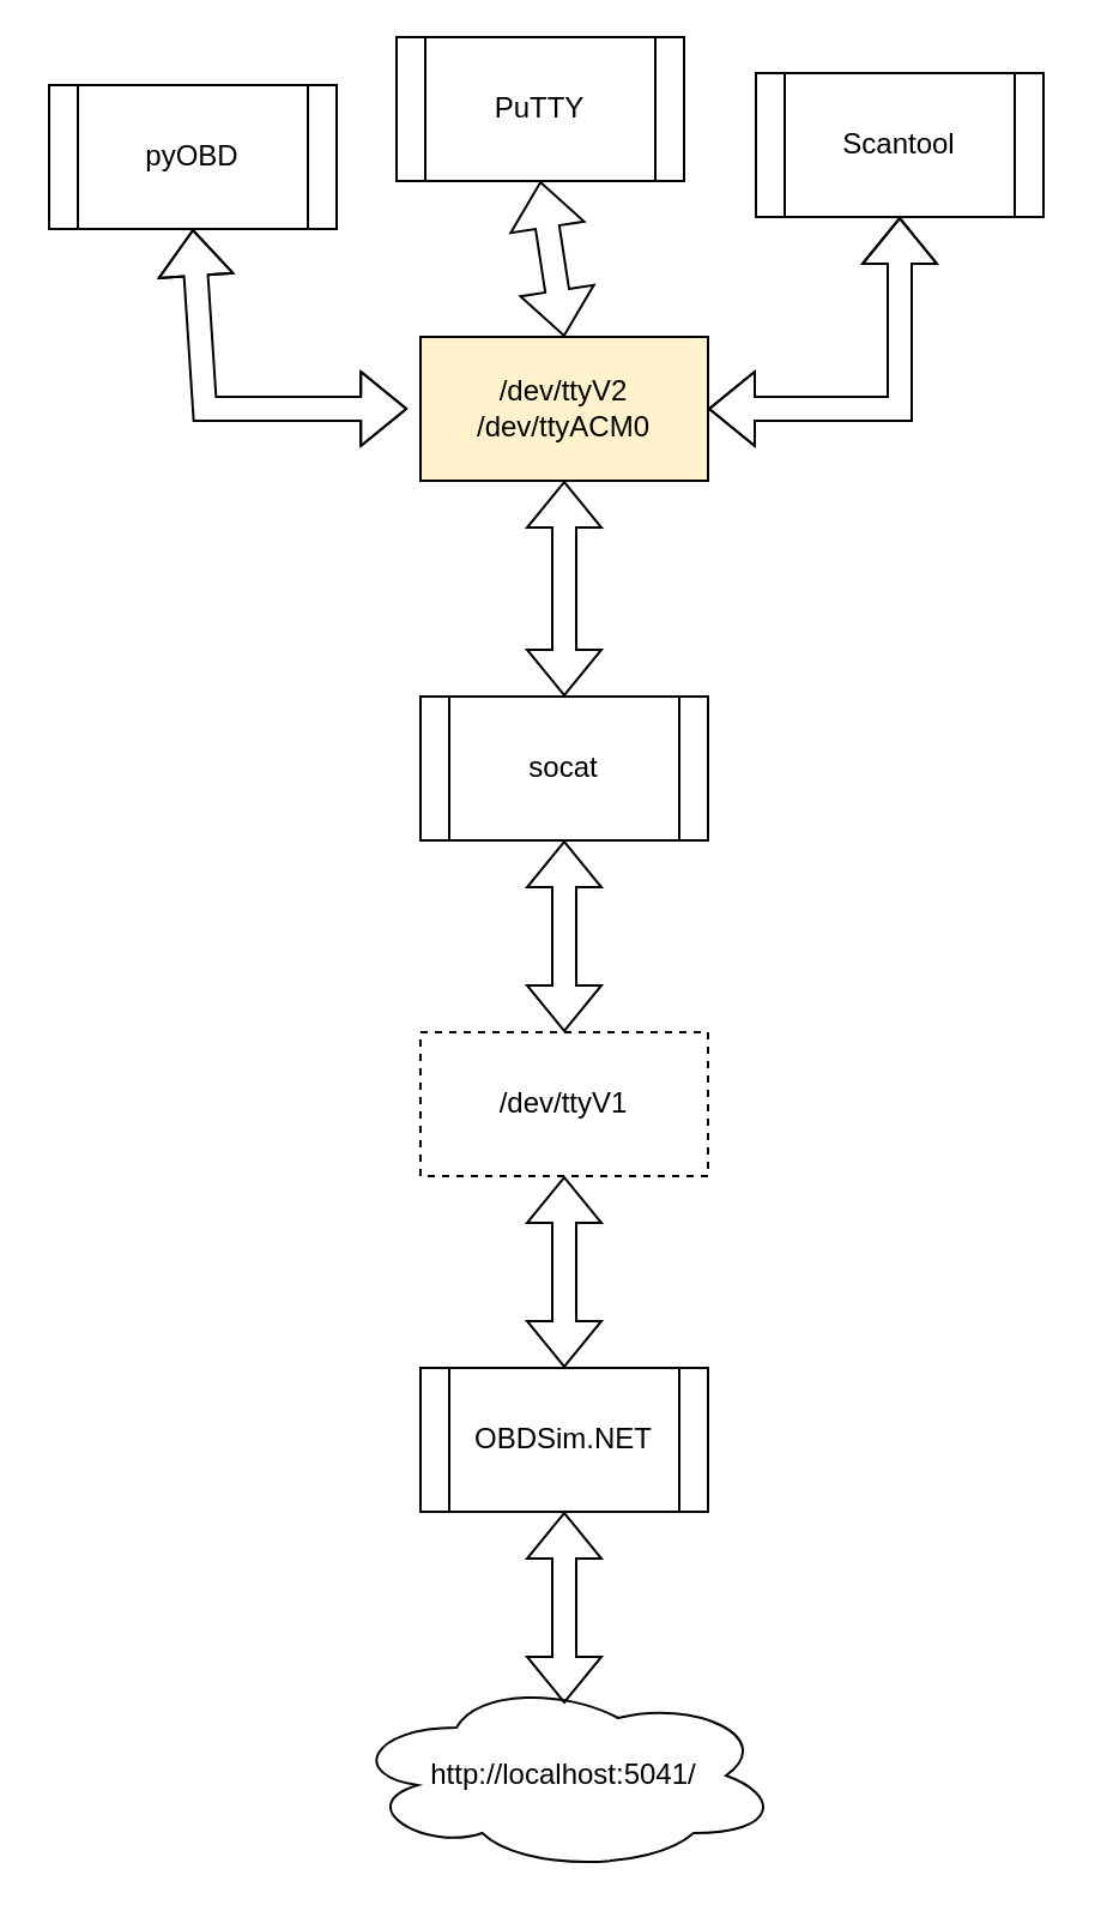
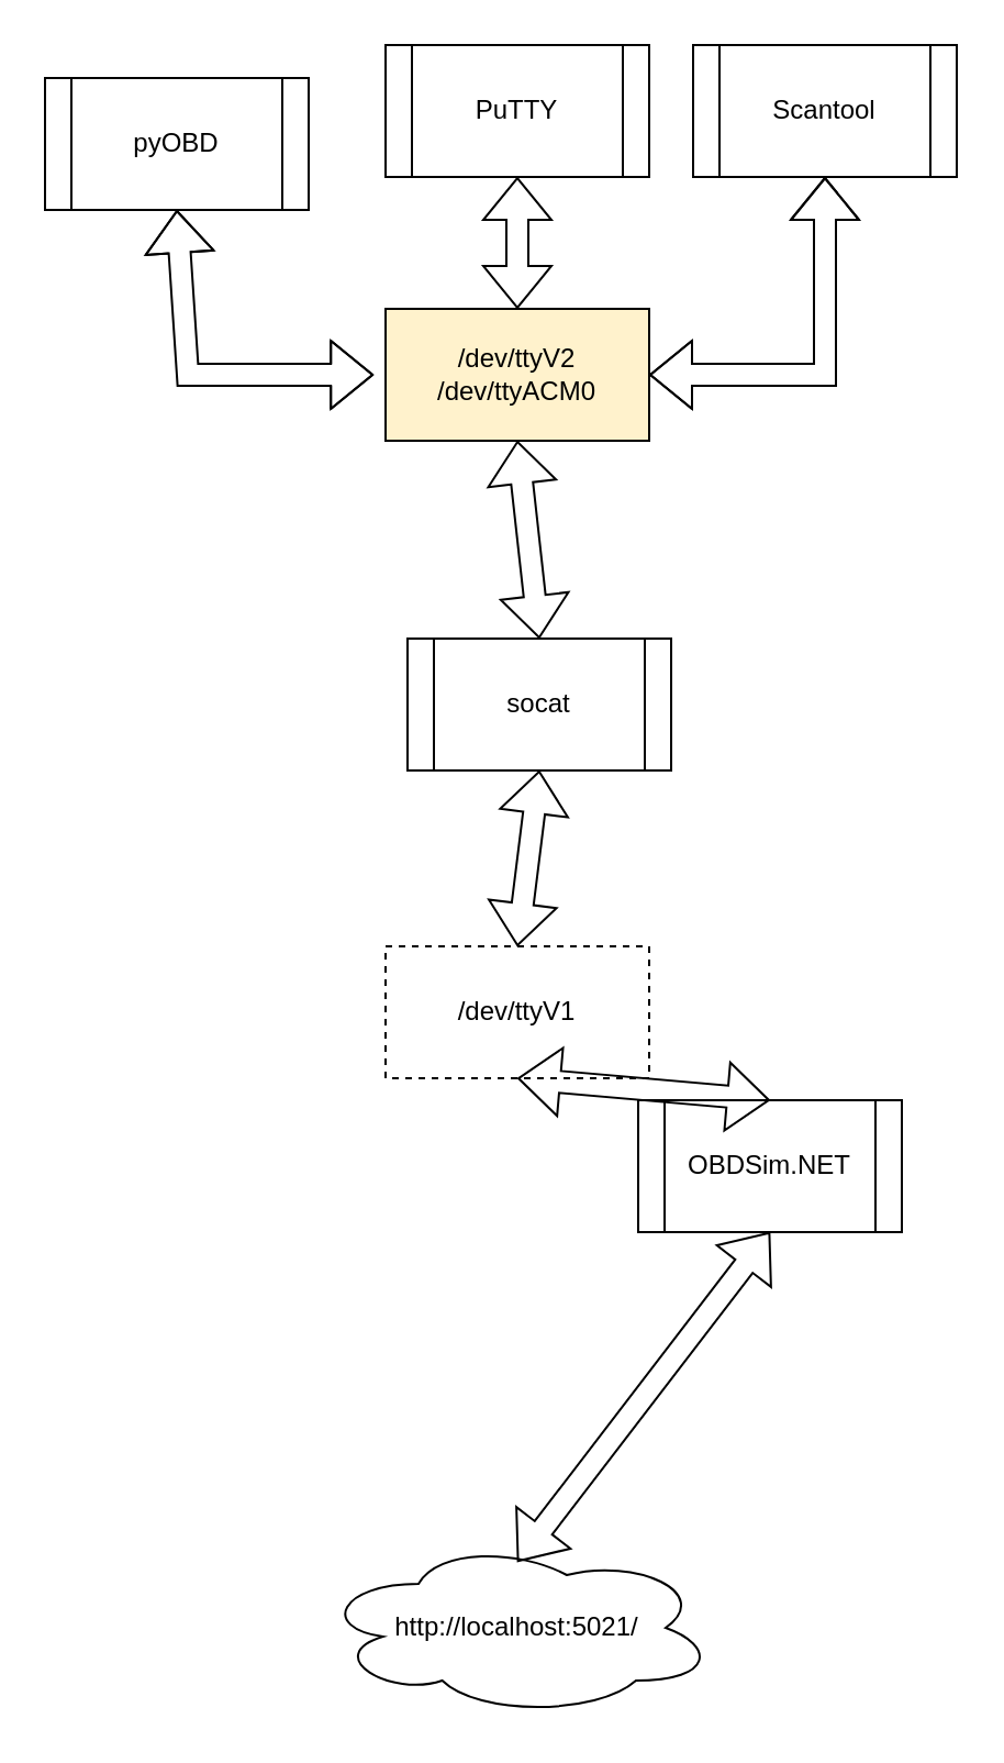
- <mxCell id="9" value="PuTTY" style="shape=process;whiteSpace=wrap;html=1;backgroundOutline=1;" vertex="1" parent="1"><mxGeometry x="165" y="15" width="120" height="60" as="geometry" /></mxCell>
+ <mxCell id="9" value="PuTTY" style="shape=process;whiteSpace=wrap;html=1;backgroundOutline=1;" vertex="1" parent="1"><mxGeometry x="175" y="20" width="120" height="60" as="geometry" /></mxCell>
- <mxCell id="13" value="Scantool" style="shape=process;whiteSpace=wrap;html=1;backgroundOutline=1;" vertex="1" parent="1"><mxGeometry x="315" y="30" width="120" height="60" as="geometry" /></mxCell>
+ <mxCell id="13" value="Scantool" style="shape=process;whiteSpace=wrap;html=1;backgroundOutline=1;" vertex="1" parent="1"><mxGeometry x="315" y="20" width="120" height="60" as="geometry" /></mxCell>
- <mxCell id="2" value="socat" style="shape=process;whiteSpace=wrap;html=1;backgroundOutline=1;" vertex="1" parent="1"><mxGeometry x="175" y="290" width="120" height="60" as="geometry" /></mxCell>
+ <mxCell id="2" value="socat" style="shape=process;whiteSpace=wrap;html=1;backgroundOutline=1;" vertex="1" parent="1"><mxGeometry x="185" y="290" width="120" height="60" as="geometry" /></mxCell>
- <mxCell id="7" value="OBDSim.NET" style="shape=process;whiteSpace=wrap;html=1;backgroundOutline=1;" vertex="1" parent="1"><mxGeometry x="175" y="570" width="120" height="60" as="geometry" /></mxCell>
+ <mxCell id="7" value="OBDSim.NET" style="shape=process;whiteSpace=wrap;html=1;backgroundOutline=1;" vertex="1" parent="1"><mxGeometry x="290" y="500" width="120" height="60" as="geometry" /></mxCell>
- <mxCell id="11" value="http://localhost:5041/" style="ellipse;shape=cloud;whiteSpace=wrap;html=1;" vertex="1" parent="1"><mxGeometry x="145" y="700" width="180" height="80" as="geometry" /></mxCell>
+ <mxCell id="11" value="http://localhost:5021/" style="ellipse;shape=cloud;whiteSpace=wrap;html=1;" vertex="1" parent="1"><mxGeometry x="145" y="700" width="180" height="80" as="geometry" /></mxCell>
